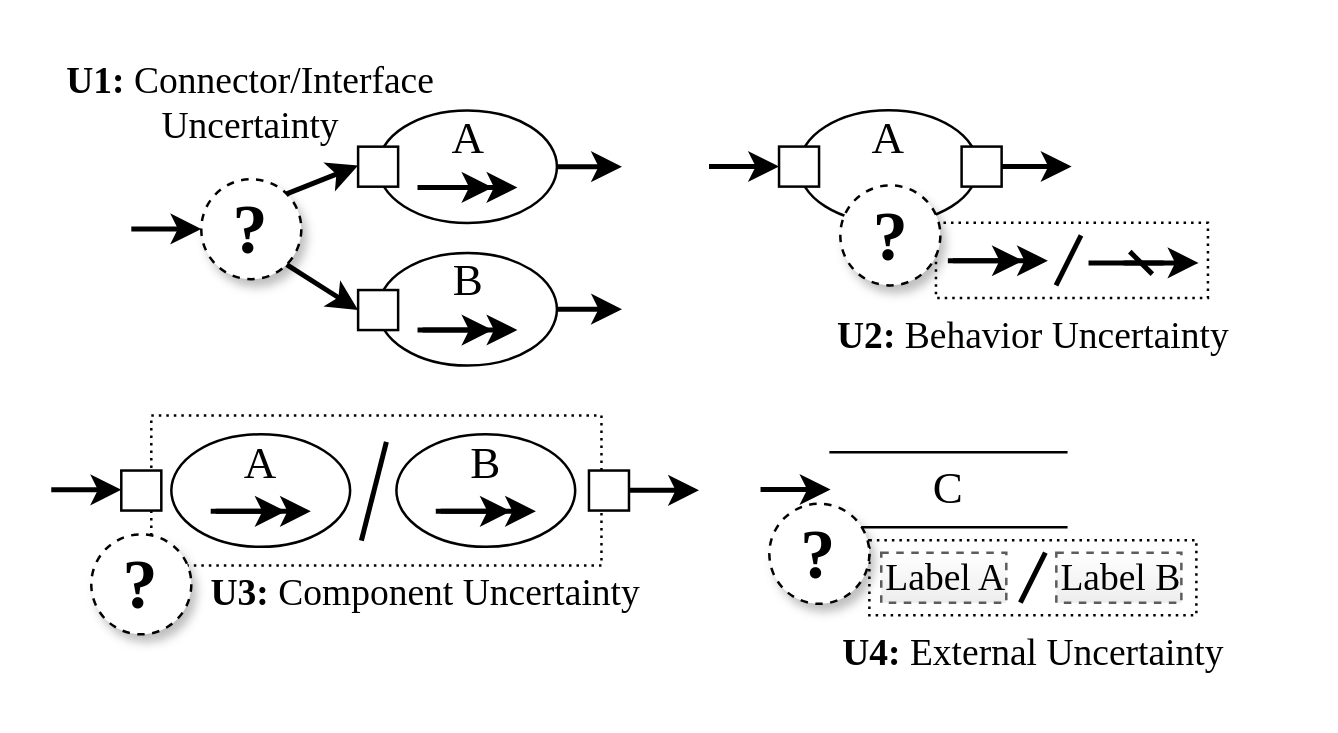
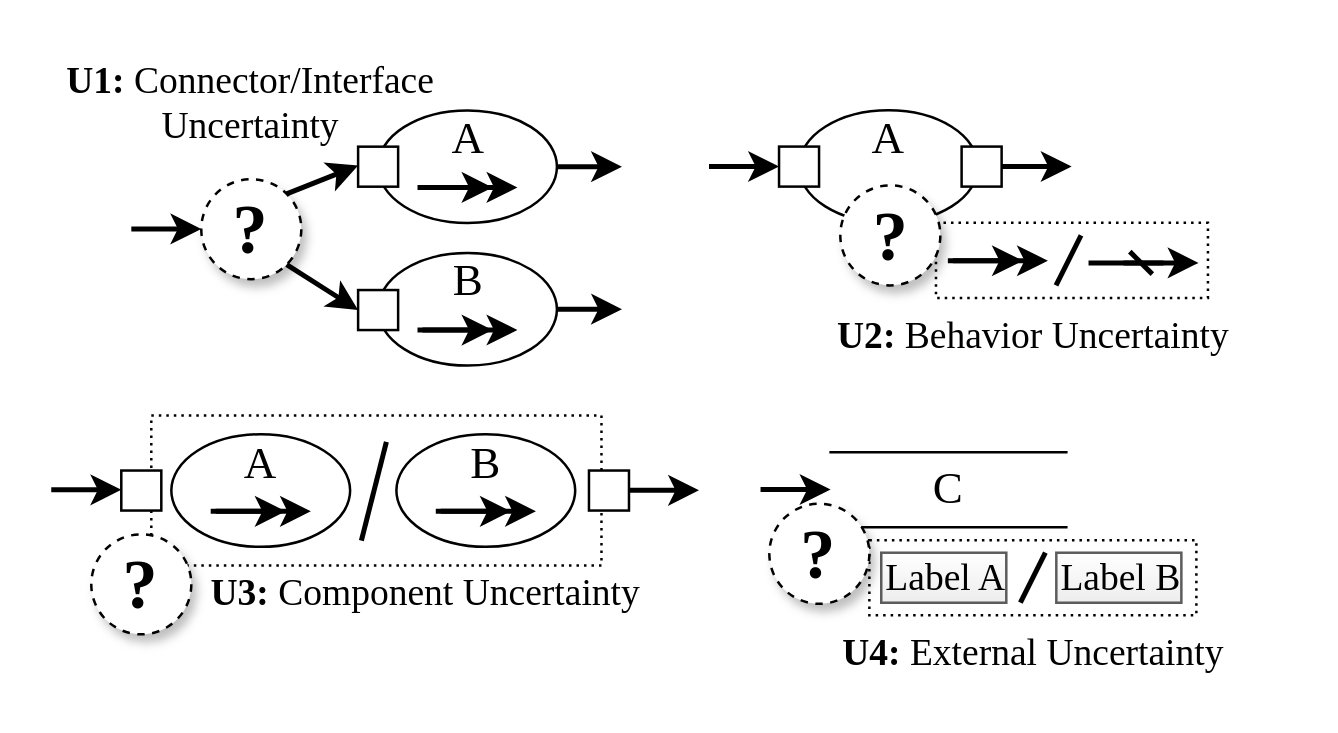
- <mxCell id="64" value="&lt;font style=&quot;font-size: 15px&quot;&gt;Label A&lt;/font&gt;" style="rounded=0;whiteSpace=wrap;html=1;fillColor=#ffffff;gradientColor=#EDEDED;shadow=0;glass=0;sketch=0;strokeColor=#5C5C5C;labelBorderColor=none;fontFamily=Linux Libertine;align=left;dashed=1;" vertex="1" parent="63"><mxGeometry width="50" height="20" as="geometry" /></mxCell>
+ <mxCell id="64" value="&lt;font style=&quot;font-size: 15px&quot;&gt;Label A&lt;/font&gt;" style="rounded=0;whiteSpace=wrap;html=1;fillColor=#ffffff;gradientColor=#EDEDED;shadow=0;glass=0;sketch=0;strokeColor=#5C5C5C;labelBorderColor=none;fontFamily=Linux Libertine;align=left;" vertex="1" parent="63"><mxGeometry width="50" height="20" as="geometry" /></mxCell>
- <mxCell id="66" value="&lt;font style=&quot;font-size: 15px&quot;&gt;Label B&lt;/font&gt;" style="rounded=0;whiteSpace=wrap;html=1;fillColor=#ffffff;gradientColor=#EDEDED;shadow=0;glass=0;sketch=0;strokeColor=#5C5C5C;labelBorderColor=none;fontFamily=Linux Libertine;align=left;dashed=1;" vertex="1" parent="65"><mxGeometry width="50" height="20" as="geometry" /></mxCell>
+ <mxCell id="66" value="&lt;font style=&quot;font-size: 15px&quot;&gt;Label B&lt;/font&gt;" style="rounded=0;whiteSpace=wrap;html=1;fillColor=#ffffff;gradientColor=#EDEDED;shadow=0;glass=0;sketch=0;strokeColor=#5C5C5C;labelBorderColor=none;fontFamily=Linux Libertine;align=left;" vertex="1" parent="65"><mxGeometry width="50" height="20" as="geometry" /></mxCell>
